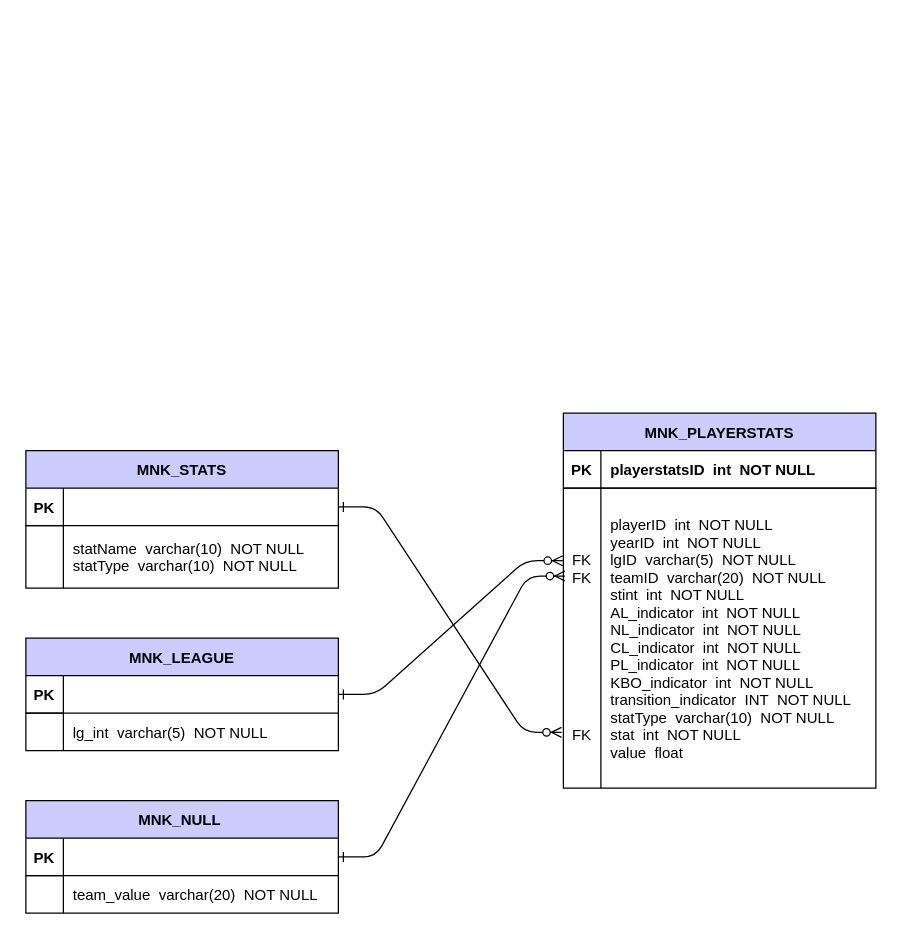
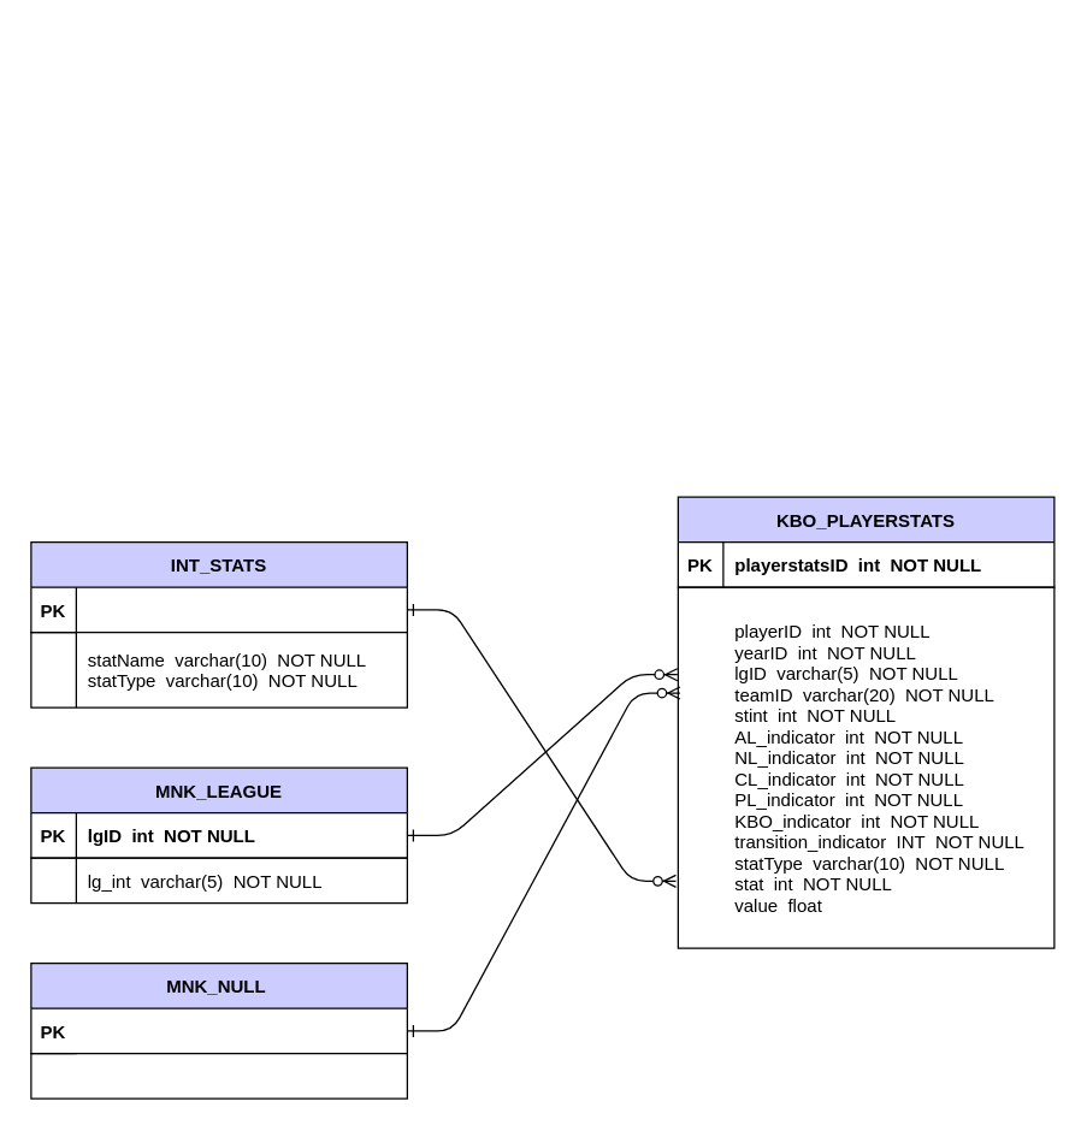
- <mxCell id="4" value="MNK_PLAYERSTATS" style="shape=table;startSize=30;container=1;collapsible=1;childLayout=tableLayout;fixedRows=1;rowLines=5;fontStyle=1;align=center;resizeLast=1;fillColor=#CCCCFF;" parent="1" vertex="1"><mxGeometry x="450" y="330" width="250" height="300" as="geometry"><mxRectangle x="120" y="120" width="120" height="30" as="alternateBounds" /></mxGeometry></mxCell>
+ <mxCell id="4" value="KBO_PLAYERSTATS" style="shape=table;startSize=30;container=1;collapsible=1;childLayout=tableLayout;fixedRows=1;rowLines=5;fontStyle=1;align=center;resizeLast=1;fillColor=#CCCCFF;" parent="1" vertex="1"><mxGeometry x="450" y="330" width="250" height="300" as="geometry"><mxRectangle x="120" y="120" width="120" height="30" as="alternateBounds" /></mxGeometry></mxCell>
- <mxCell id="12" value="MNK_STATS" style="shape=table;startSize=30;container=1;collapsible=1;childLayout=tableLayout;fixedRows=1;rowLines=5;fontStyle=1;align=center;resizeLast=1;fillColor=#CCCCFF;" parent="1" vertex="1"><mxGeometry x="20" y="360" width="250" height="110" as="geometry"><mxRectangle x="120" y="120" width="120" height="30" as="alternateBounds" /></mxGeometry></mxCell>
+ <mxCell id="12" value="INT_STATS" style="shape=table;startSize=30;container=1;collapsible=1;childLayout=tableLayout;fixedRows=1;rowLines=5;fontStyle=1;align=center;resizeLast=1;fillColor=#CCCCFF;" parent="1" vertex="1"><mxGeometry x="20" y="360" width="250" height="110" as="geometry"><mxRectangle x="120" y="120" width="120" height="30" as="alternateBounds" /></mxGeometry></mxCell>
- <mxCell id="9" value="&#10;&#10;FK&#10;FK&#10;&#10;&#10;&#10;&#10;&#10;&#10;&#10;&#10;FK&#10;" style="shape=partialRectangle;overflow=hidden;connectable=0;fillColor=none;top=0;left=0;bottom=0;right=0;" parent="8" vertex="1"><mxGeometry width="30" height="240" as="geometry"><mxRectangle width="30" height="240" as="alternateBounds" /></mxGeometry></mxCell>
+ <mxCell id="21" value="lgID  int  NOT NULL" style="shape=partialRectangle;overflow=hidden;connectable=0;fillColor=none;top=0;left=0;bottom=0;right=0;align=left;spacingLeft=6;fontStyle=1;" parent="19" vertex="1"><mxGeometry x="30" width="220" height="30" as="geometry"><mxRectangle width="220" height="30" as="alternateBounds" /></mxGeometry></mxCell>
- <mxCell id="30" value="team_value  varchar(20)  NOT NULL" style="shape=partialRectangle;overflow=hidden;connectable=0;fillColor=none;top=0;left=0;bottom=0;right=0;align=left;spacingLeft=6;" parent="28" vertex="1"><mxGeometry x="30" width="220" height="30" as="geometry"><mxRectangle width="220" height="30" as="alternateBounds" /></mxGeometry></mxCell>
